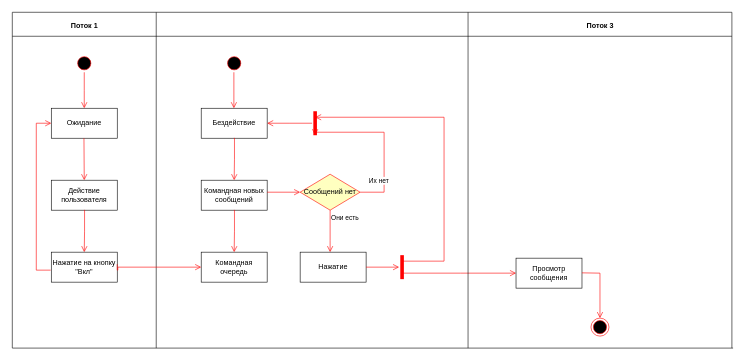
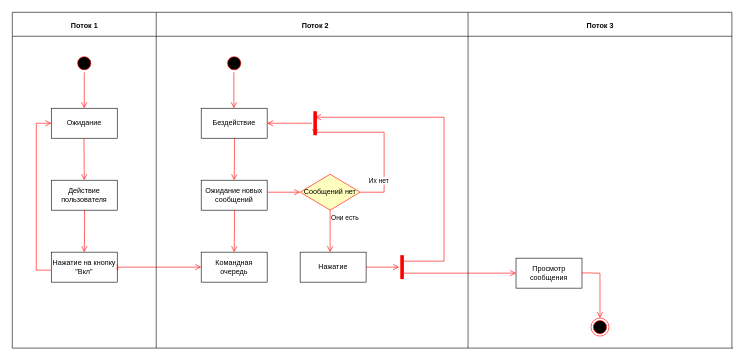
+ <mxCell id="15" value="Поток 2" style="text;align=center;fontStyle=1;verticalAlign=middle;spacingLeft=3;spacingRight=3;strokeColor=none;rotatable=0;points=[[0,0.5],[1,0.5]];portConstraint=eastwest;html=1;" vertex="1" parent="1"><mxGeometry x="485" y="30" width="80" height="26" as="geometry" /></mxCell>
- <mxCell id="19" value="Командная новых сообщений" style="html=1;whiteSpace=wrap;" vertex="1" parent="1"><mxGeometry x="335" y="300" width="110" height="50" as="geometry" /></mxCell>
+ <mxCell id="19" value="Ожидание новых сообщений" style="html=1;whiteSpace=wrap;" vertex="1" parent="1"><mxGeometry x="335" y="300" width="110" height="50" as="geometry" /></mxCell>
